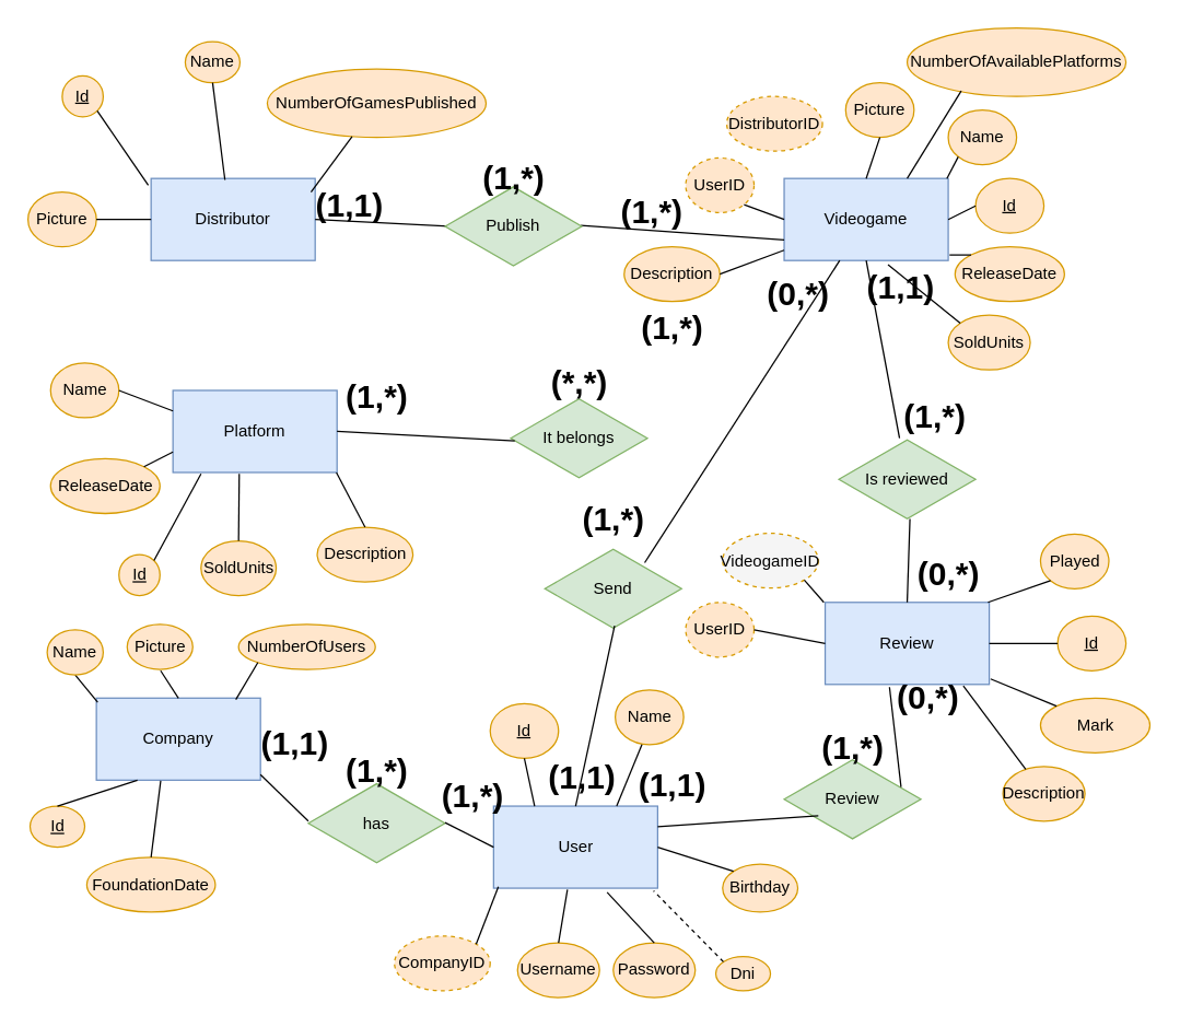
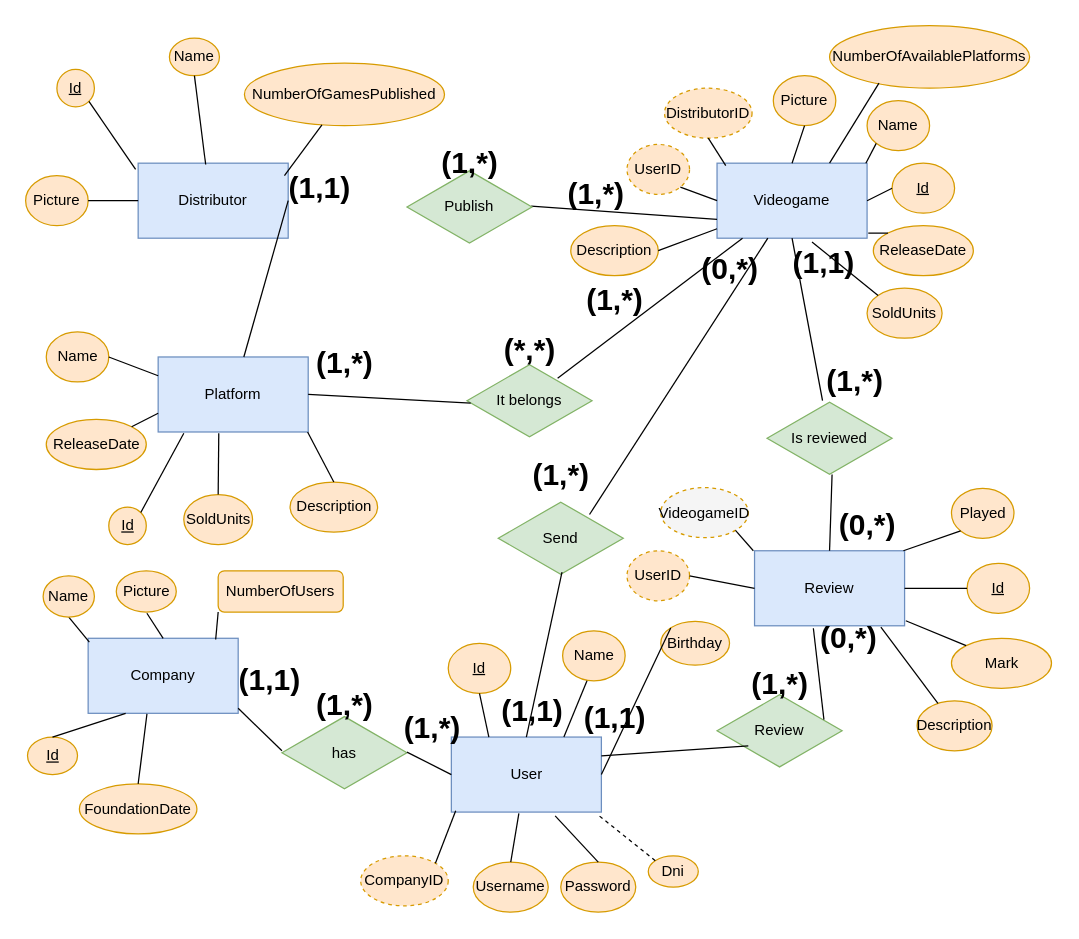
+ <mxCell id="23" value="" style="endArrow=none;html=1;entryX=0.058;entryY=0.033;entryDx=0;entryDy=0;entryPerimeter=0;exitX=0.5;exitY=1;exitDx=0;exitDy=0;" parent="1" source="15" target="4" edge="1"><mxGeometry width="50" height="50" relative="1" as="geometry"><mxPoint x="421.214" y="109.055" as="sourcePoint" /><mxPoint x="395" y="138.02" as="targetPoint" /></mxGeometry></mxCell>
- <mxCell id="33" value="" style="endArrow=none;html=1;entryX=0.027;entryY=0.5;entryDx=0;entryDy=0;entryPerimeter=0;exitX=1;exitY=0.5;exitDx=0;exitDy=0;" parent="1" source="2" target="36" edge="1"><mxGeometry width="50" height="50" relative="1" as="geometry"><mxPoint x="225" y="750" as="sourcePoint" /><mxPoint x="336" y="165.04" as="targetPoint" /></mxGeometry></mxCell>
+ <mxCell id="33" value="" style="endArrow=none;html=1;exitX=1;exitY=0.5;exitDx=0;exitDy=0;" parent="1" source="2" target="3" edge="1"><mxGeometry width="50" height="50" relative="1" as="geometry"><mxPoint x="225" y="750" as="sourcePoint" /><mxPoint x="336" y="165.04" as="targetPoint" /></mxGeometry></mxCell>
+ <mxCell id="74" value="" style="endArrow=none;html=1;exitX=0.725;exitY=0.2;exitDx=0;exitDy=0;exitPerimeter=0;" parent="1" source="73" target="4" edge="1"><mxGeometry width="50" height="50" relative="1" as="geometry"><mxPoint x="546" y="220" as="sourcePoint" /><mxPoint x="593" y="202.43" as="targetPoint" /></mxGeometry></mxCell>
- <mxCell id="63" value="NumberOfUsers" style="ellipse;whiteSpace=wrap;html=1;fillColor=#ffe6cc;strokeColor=#d79b00;" parent="1" vertex="1"><mxGeometry x="174" y="456" width="100" height="33" as="geometry" /></mxCell>
+ <mxCell id="63" value="NumberOfUsers" style="whiteSpace=wrap;html=1;fillColor=#ffe6cc;strokeColor=#d79b00;rounded=1;" parent="1" vertex="1"><mxGeometry x="174" y="456" width="100" height="33" as="geometry" /></mxCell>
- <mxCell id="51" value="Birthday" style="ellipse;whiteSpace=wrap;html=1;fillColor=#ffe6cc;strokeColor=#d79b00;" parent="1" vertex="1"><mxGeometry x="528" y="631.5" width="55" height="35" as="geometry" /></mxCell>
+ <mxCell id="51" value="Birthday" style="ellipse;whiteSpace=wrap;html=1;fillColor=#ffe6cc;strokeColor=#d79b00;" parent="1" vertex="1"><mxGeometry x="528" y="496.5" width="55" height="35" as="geometry" /></mxCell>
- <mxCell id="50" value="Dni" style="ellipse;whiteSpace=wrap;html=1;fillColor=#ffe6cc;strokeColor=#d79b00;" parent="1" vertex="1"><mxGeometry x="523" y="699" width="40" height="25" as="geometry" /></mxCell>
+ <mxCell id="50" value="Dni" style="ellipse;whiteSpace=wrap;html=1;fillColor=#ffe6cc;strokeColor=#d79b00;" parent="1" vertex="1"><mxGeometry x="518" y="684" width="40" height="25" as="geometry" /></mxCell>
